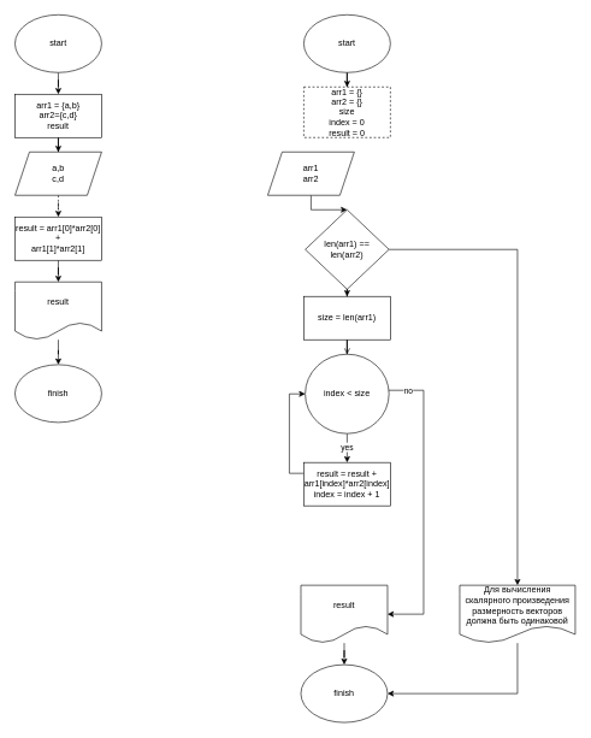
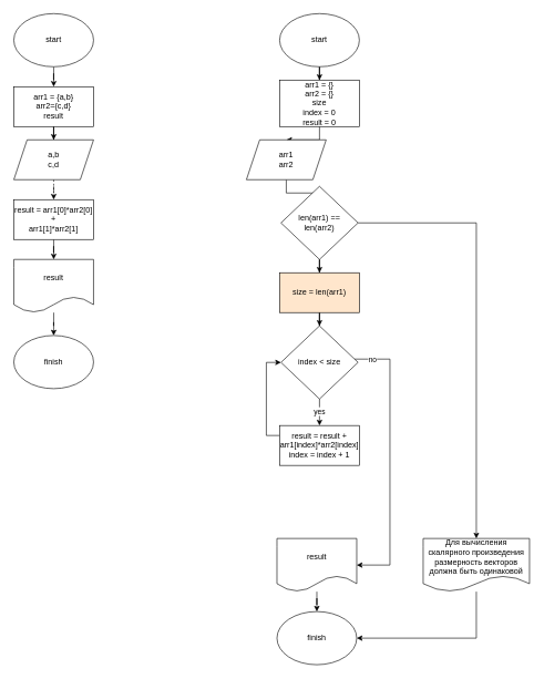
- <mxCell id="17" value="arr1 = {}&lt;br&gt;arr2 = {}&lt;br&gt;size&lt;br&gt;index = 0&lt;br&gt;result = 0" style="rounded=0;whiteSpace=wrap;html=1;dashed=1;" vertex="1" parent="1"><mxGeometry x="420" y="120" width="120" height="70" as="geometry" /></mxCell>
+ <mxCell id="17" value="arr1 = {}&lt;br&gt;arr2 = {}&lt;br&gt;size&lt;br&gt;index = 0&lt;br&gt;result = 0" style="rounded=0;whiteSpace=wrap;html=1;" vertex="1" parent="1"><mxGeometry x="420" y="120" width="120" height="70" as="geometry" /></mxCell>
+ <mxCell id="16" value="" style="edgeStyle=orthogonalEdgeStyle;rounded=0;orthogonalLoop=1;jettySize=auto;html=1;entryX=0.5;entryY=0;entryDx=0;entryDy=0;" edge="1" parent="1" source="17" target="19"><mxGeometry relative="1" as="geometry" /></mxCell>
- <mxCell id="26" value="len(arr1) == &lt;br&gt;len(arr2)" style="rhombus;whiteSpace=wrap;html=1;" vertex="1" parent="1"><mxGeometry x="422" y="290" width="116" height="110" as="geometry" /></mxCell>
+ <mxCell id="26" value="len(arr1) == &lt;br&gt;len(arr2)" style="rhombus;whiteSpace=wrap;html=1;" vertex="1" parent="1"><mxGeometry x="422" y="280" width="116" height="110" as="geometry" /></mxCell>
- <mxCell id="33" value="size = len(arr1)" style="rounded=0;whiteSpace=wrap;html=1;" vertex="1" parent="1"><mxGeometry x="420" y="410" width="120" height="60" as="geometry" /></mxCell>
+ <mxCell id="33" value="size = len(arr1)" style="rounded=0;whiteSpace=wrap;html=1;fillColor=#ffe6cc;" vertex="1" parent="1"><mxGeometry x="420" y="410" width="120" height="60" as="geometry" /></mxCell>
- <mxCell id="32" style="edgeStyle=orthogonalEdgeStyle;rounded=0;orthogonalLoop=1;jettySize=auto;html=1;entryX=0.5;entryY=0;entryDx=0;entryDy=0;endArrow=open;" edge="1" parent="1" source="33" target="31"><mxGeometry relative="1" as="geometry" /></mxCell>
+ <mxCell id="32" style="edgeStyle=orthogonalEdgeStyle;rounded=0;orthogonalLoop=1;jettySize=auto;html=1;entryX=0.5;entryY=0;entryDx=0;entryDy=0;" edge="1" parent="1" source="33" target="31"><mxGeometry relative="1" as="geometry" /></mxCell>
- <mxCell id="31" value="index &amp;lt; size" style="ellipse;whiteSpace=wrap;html=1;" vertex="1" parent="1"><mxGeometry x="422" y="490" width="116" height="110" as="geometry" /></mxCell>
+ <mxCell id="31" value="index &amp;lt; size" style="rhombus;whiteSpace=wrap;html=1;" vertex="1" parent="1"><mxGeometry x="422" y="490" width="116" height="110" as="geometry" /></mxCell>
